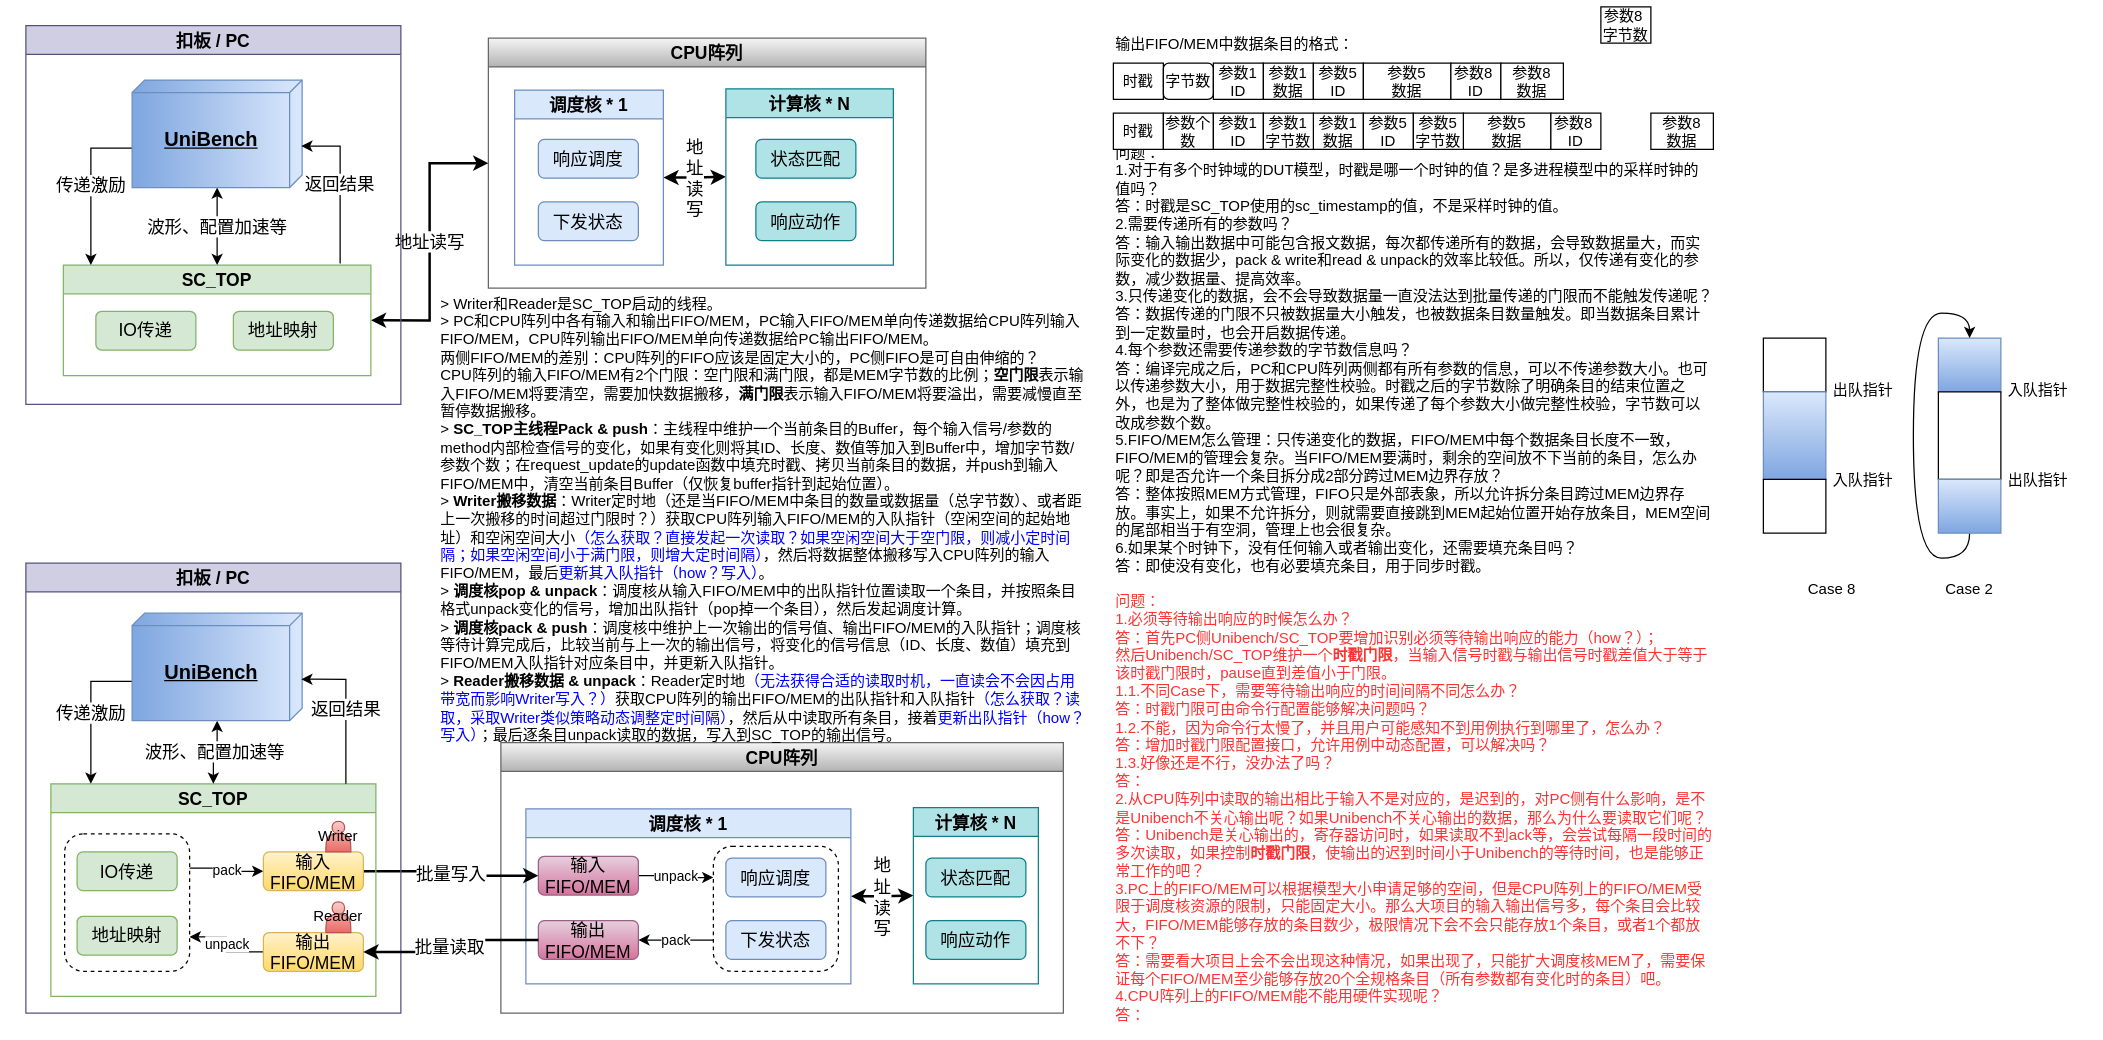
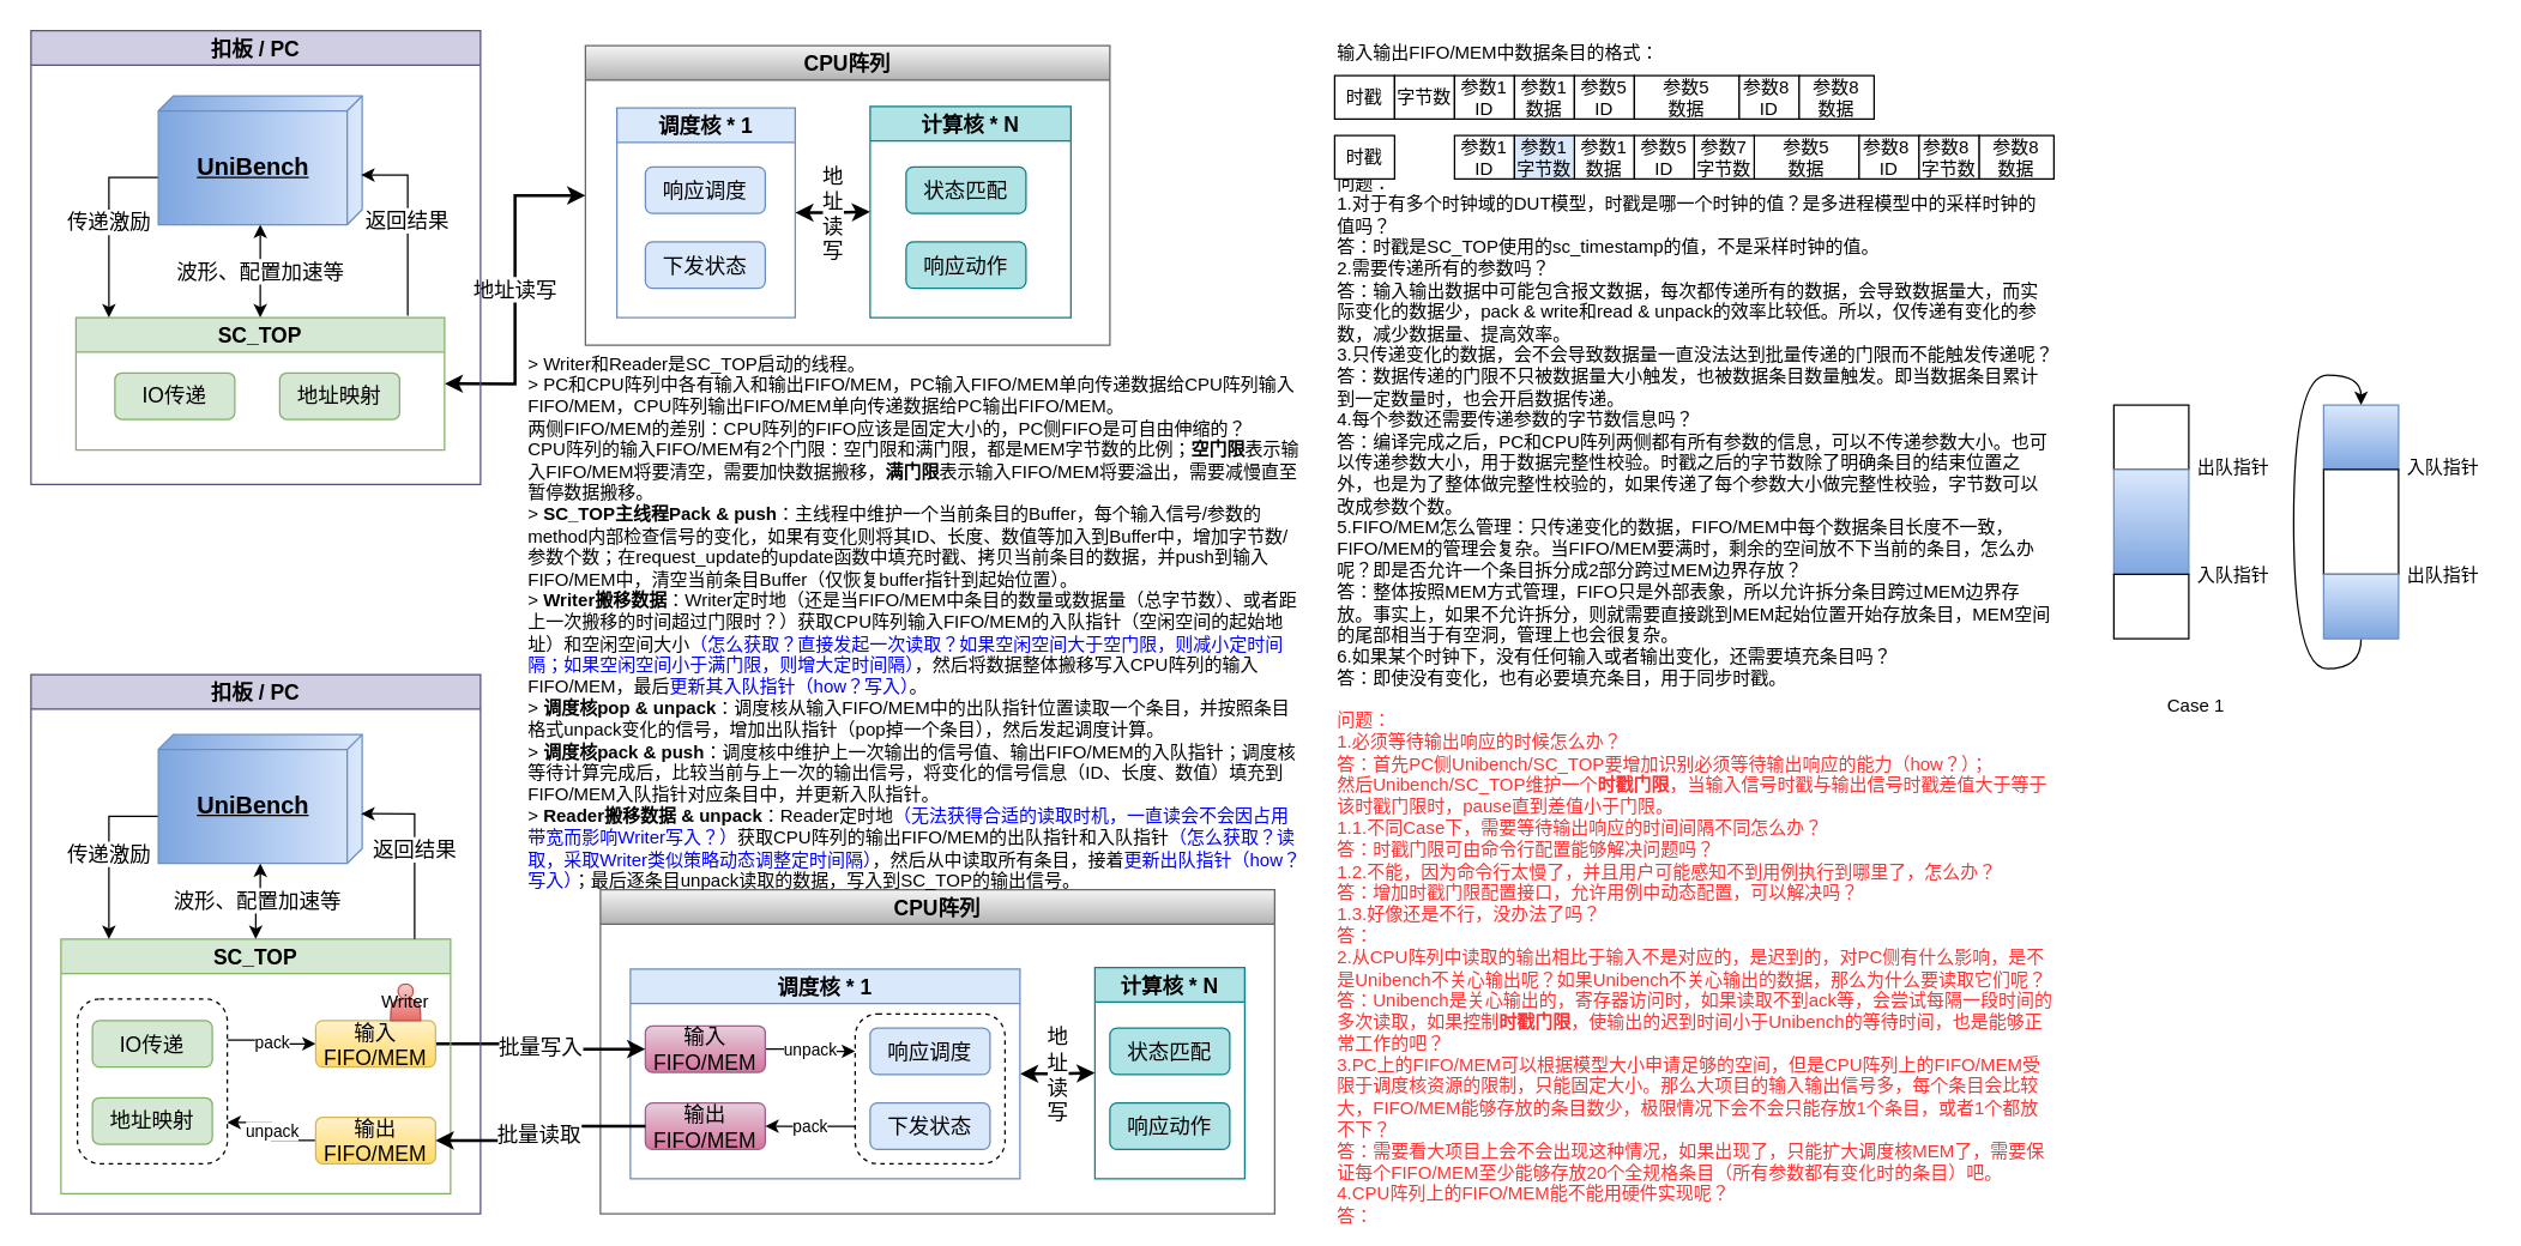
- <mxCell id="72" value="参数8&amp;nbsp;&lt;div&gt;字节数&lt;/div&gt;" style="rounded=0;whiteSpace=wrap;html=1;" vertex="1" parent="1"><mxGeometry x="1280" y="5" width="40" height="29" as="geometry" /></mxCell>
+ <mxCell id="72" value="参数8&amp;nbsp;&lt;div&gt;字节数&lt;/div&gt;" style="rounded=0;whiteSpace=wrap;html=1;" vertex="1" parent="1"><mxGeometry x="1280" y="90" width="40" height="29" as="geometry" /></mxCell>
- <mxCell id="60" value="&lt;span style=&quot;&quot;&gt;输出FIFO/MEM中数据条目的格式：&lt;/span&gt;" style="text;html=1;align=left;verticalAlign=middle;whiteSpace=wrap;rounded=0;" vertex="1" parent="1"><mxGeometry x="890" y="20" width="370" height="30" as="geometry" /></mxCell>
+ <mxCell id="60" value="&lt;span style=&quot;&quot;&gt;输入输出FIFO/MEM中数据条目的格式：&lt;/span&gt;" style="text;html=1;align=left;verticalAlign=middle;whiteSpace=wrap;rounded=0;" vertex="1" parent="1"><mxGeometry x="890" y="20" width="370" height="30" as="geometry" /></mxCell>
- <mxCell id="53" value="字节数" style="whiteSpace=wrap;html=1;rounded=1;" vertex="1" parent="1"><mxGeometry x="930" y="50" width="40" height="29" as="geometry" /></mxCell>
+ <mxCell id="53" value="字节数" style="rounded=0;whiteSpace=wrap;html=1;" vertex="1" parent="1"><mxGeometry x="930" y="50" width="40" height="29" as="geometry" /></mxCell>
- <mxCell id="63" value="参数个数" style="rounded=0;whiteSpace=wrap;html=1;" vertex="1" parent="1"><mxGeometry x="930" y="90" width="40" height="29" as="geometry" /></mxCell>
- <mxCell id="70" value="参数1&lt;div&gt;字节数&lt;/div&gt;" style="rounded=0;whiteSpace=wrap;html=1;" vertex="1" parent="1"><mxGeometry x="1010" y="90" width="40" height="29" as="geometry" /></mxCell>
+ <mxCell id="70" value="参数1&lt;div&gt;字节数&lt;/div&gt;" style="rounded=0;whiteSpace=wrap;html=1;fillColor=#dae8fc;" vertex="1" parent="1"><mxGeometry x="1010" y="90" width="40" height="29" as="geometry" /></mxCell>
- <mxCell id="71" value="参数5&lt;div&gt;字节数&lt;/div&gt;" style="rounded=0;whiteSpace=wrap;html=1;" vertex="1" parent="1"><mxGeometry x="1130" y="90" width="40" height="29" as="geometry" /></mxCell>
+ <mxCell id="71" value="参数7&lt;div&gt;字节数&lt;/div&gt;" style="rounded=0;whiteSpace=wrap;html=1;" vertex="1" parent="1"><mxGeometry x="1130" y="90" width="40" height="29" as="geometry" /></mxCell>
- <mxCell id="85" value="Case 8" style="text;html=1;align=center;verticalAlign=middle;whiteSpace=wrap;rounded=0;" vertex="1" parent="84"><mxGeometry x="25" y="190" width="60" height="21" as="geometry" /></mxCell>
+ <mxCell id="85" value="Case 1" style="text;html=1;align=center;verticalAlign=middle;whiteSpace=wrap;rounded=0;" vertex="1" parent="84"><mxGeometry x="25" y="190" width="60" height="21" as="geometry" /></mxCell>
- <mxCell id="76" value="Case 2" style="text;html=1;align=center;verticalAlign=middle;whiteSpace=wrap;rounded=0;" vertex="1" parent="75"><mxGeometry x="15" y="210" width="60" height="21" as="geometry" /></mxCell>
- <mxCell id="41" value="Reader" style="shape=actor;whiteSpace=wrap;html=1;labelBackgroundColor=none;labelBorderColor=none;fillColor=#f8cecc;gradientColor=#ea6b66;strokeColor=#b85450;" vertex="1" parent="35"><mxGeometry x="220" y="94.5" width="20" height="24.5" as="geometry" /></mxCell>
